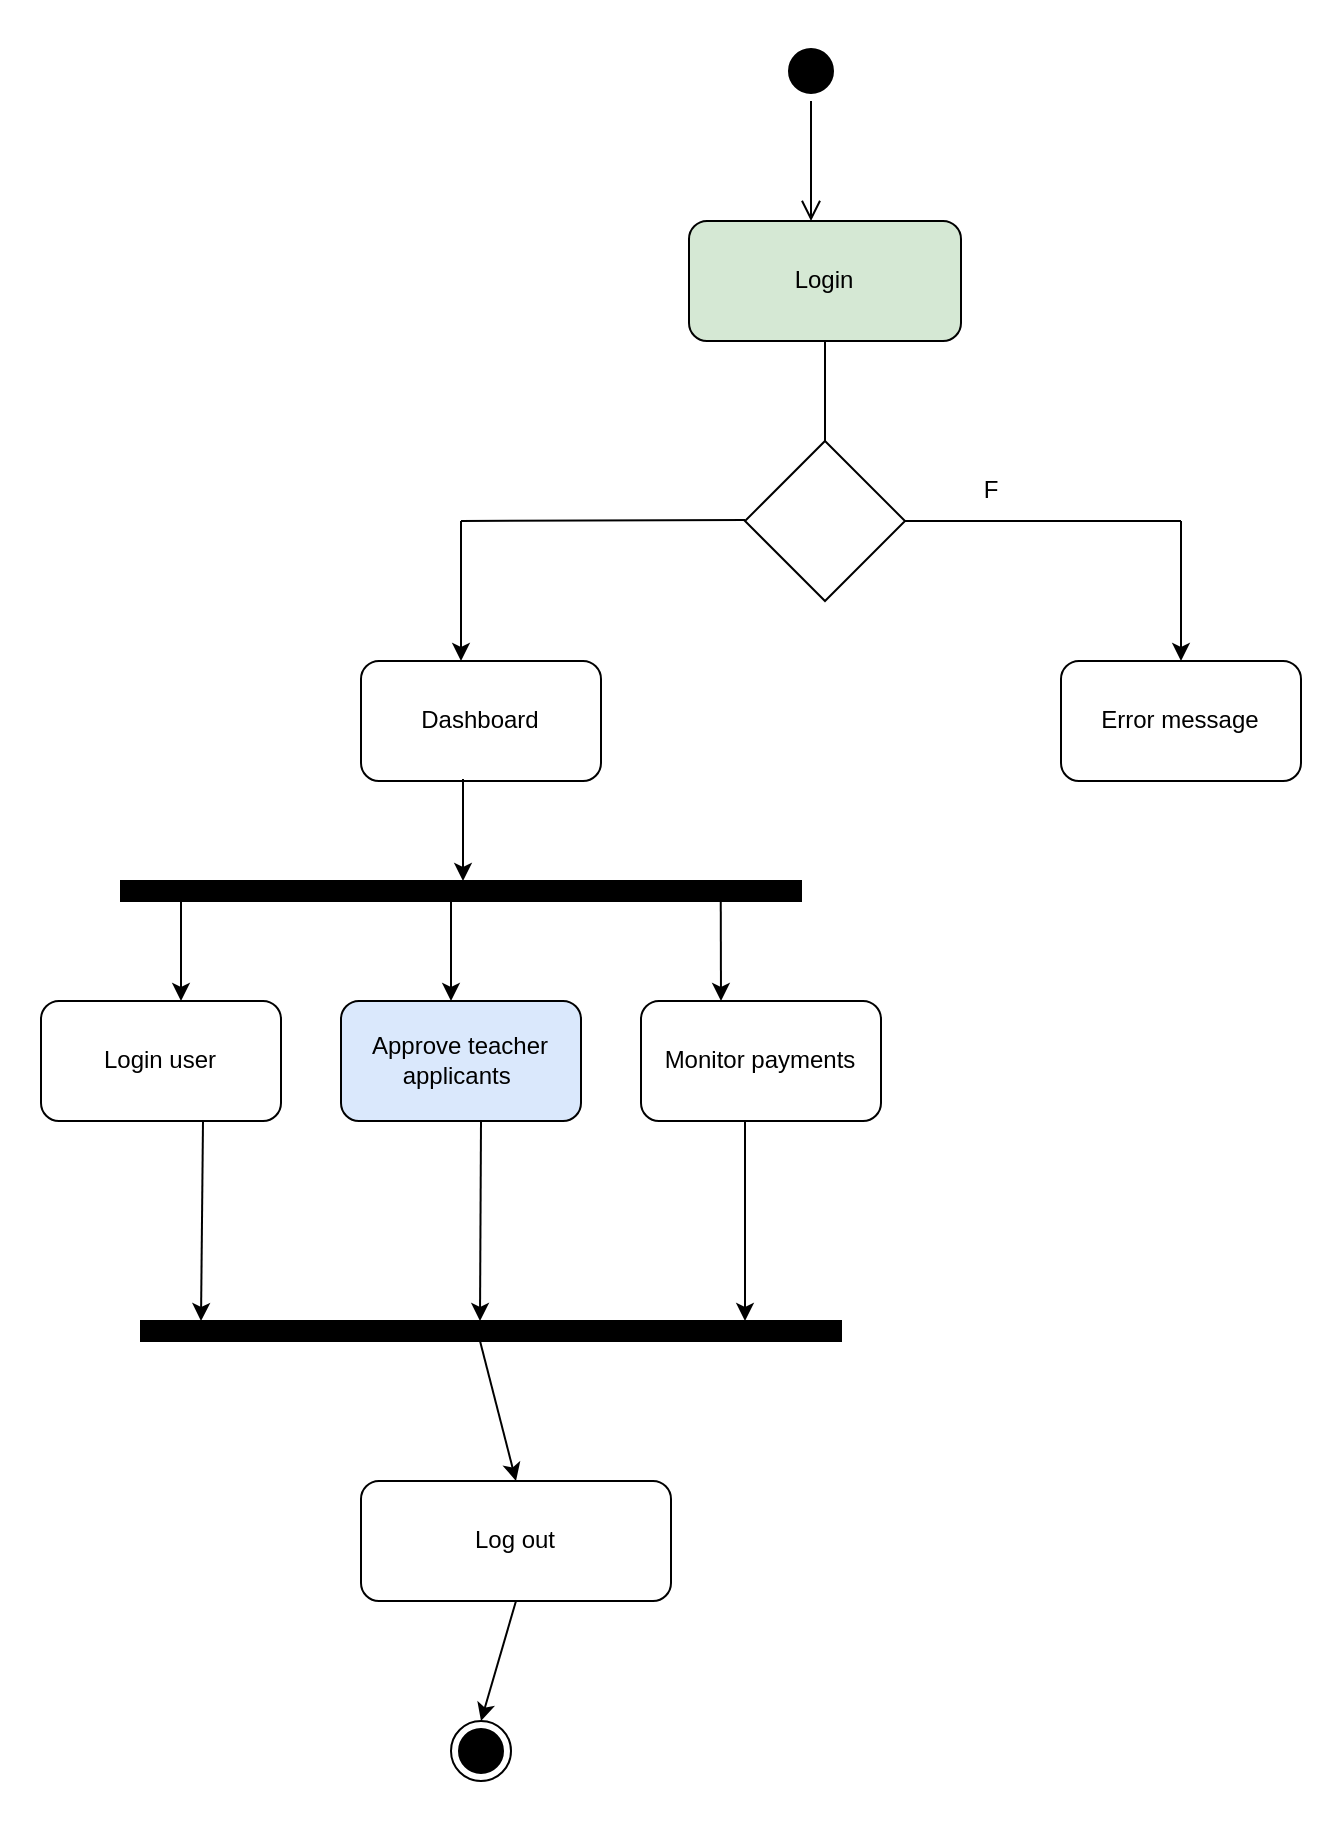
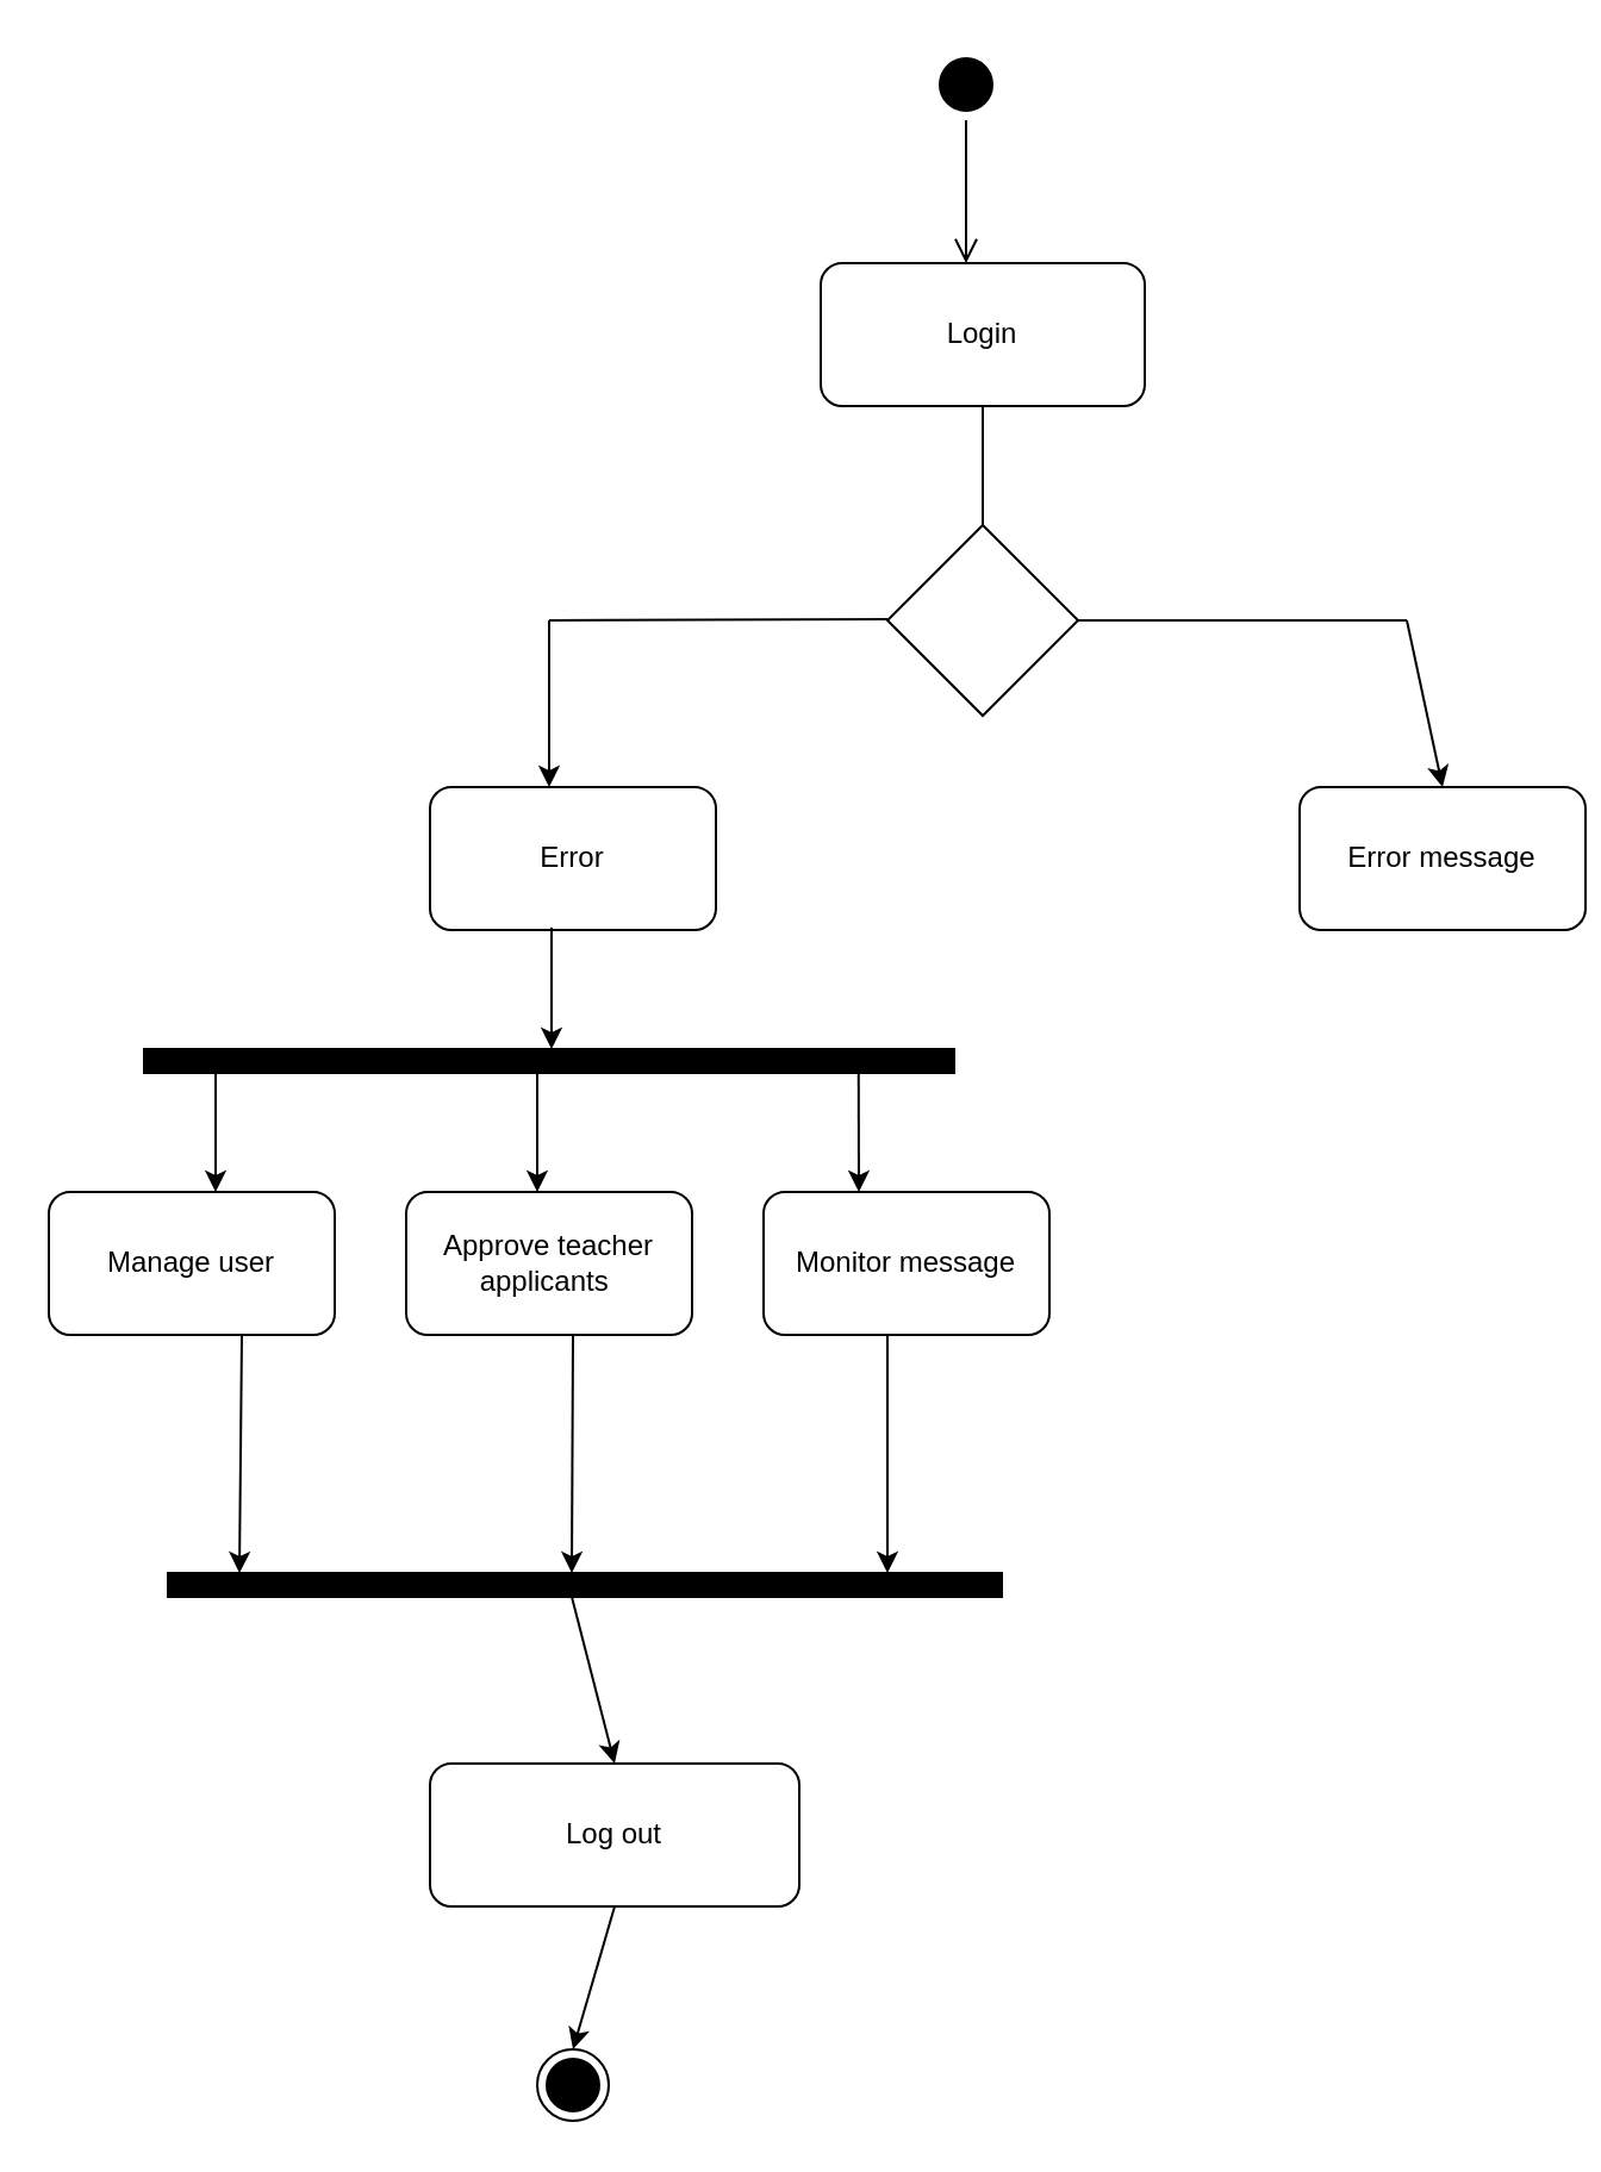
- <mxCell id="4" value="&lt;div&gt;Login&lt;/div&gt;" style="rounded=1;whiteSpace=wrap;html=1;fillColor=#d5e8d4;" vertex="1" parent="1"><mxGeometry x="344" y="110" width="136" height="60" as="geometry" /></mxCell>
+ <mxCell id="4" value="&lt;div&gt;Login&lt;/div&gt;" style="rounded=1;whiteSpace=wrap;html=1;" vertex="1" parent="1"><mxGeometry x="344" y="110" width="136" height="60" as="geometry" /></mxCell>
- <mxCell id="11" value="F" style="text;html=1;align=center;verticalAlign=middle;resizable=0;points=[];autosize=1;strokeColor=none;fillColor=none;" vertex="1" parent="1"><mxGeometry x="480" y="230" width="30" height="30" as="geometry" /></mxCell>
- <mxCell id="6" value="Dashboard" style="rounded=1;whiteSpace=wrap;html=1;" vertex="1" parent="1"><mxGeometry x="180" y="330" width="120" height="60" as="geometry" /></mxCell>
+ <mxCell id="6" value="Error" style="rounded=1;whiteSpace=wrap;html=1;" vertex="1" parent="1"><mxGeometry x="180" y="330" width="120" height="60" as="geometry" /></mxCell>
- <mxCell id="7" value="Error message" style="rounded=1;whiteSpace=wrap;html=1;" vertex="1" parent="1"><mxGeometry x="530" y="330" width="120" height="60" as="geometry" /></mxCell>
+ <mxCell id="7" value="Error message" style="rounded=1;whiteSpace=wrap;html=1;" vertex="1" parent="1"><mxGeometry x="545" y="330" width="120" height="60" as="geometry" /></mxCell>
- <mxCell id="13" value="Login user" style="rounded=1;whiteSpace=wrap;html=1;" vertex="1" parent="1"><mxGeometry x="20" y="500" width="120" height="60" as="geometry" /></mxCell>
+ <mxCell id="13" value="Manage user" style="rounded=1;whiteSpace=wrap;html=1;" vertex="1" parent="1"><mxGeometry x="20" y="500" width="120" height="60" as="geometry" /></mxCell>
- <mxCell id="14" value="Approve teacher applicants&amp;nbsp;" style="rounded=1;whiteSpace=wrap;html=1;fillColor=#dae8fc;" vertex="1" parent="1"><mxGeometry x="170" y="500" width="120" height="60" as="geometry" /></mxCell>
+ <mxCell id="14" value="Approve teacher applicants&amp;nbsp;" style="rounded=1;whiteSpace=wrap;html=1;" vertex="1" parent="1"><mxGeometry x="170" y="500" width="120" height="60" as="geometry" /></mxCell>
- <mxCell id="15" value="Monitor payments" style="rounded=1;whiteSpace=wrap;html=1;" vertex="1" parent="1"><mxGeometry x="320" y="500" width="120" height="60" as="geometry" /></mxCell>
+ <mxCell id="15" value="Monitor message" style="rounded=1;whiteSpace=wrap;html=1;" vertex="1" parent="1"><mxGeometry x="320" y="500" width="120" height="60" as="geometry" /></mxCell>
